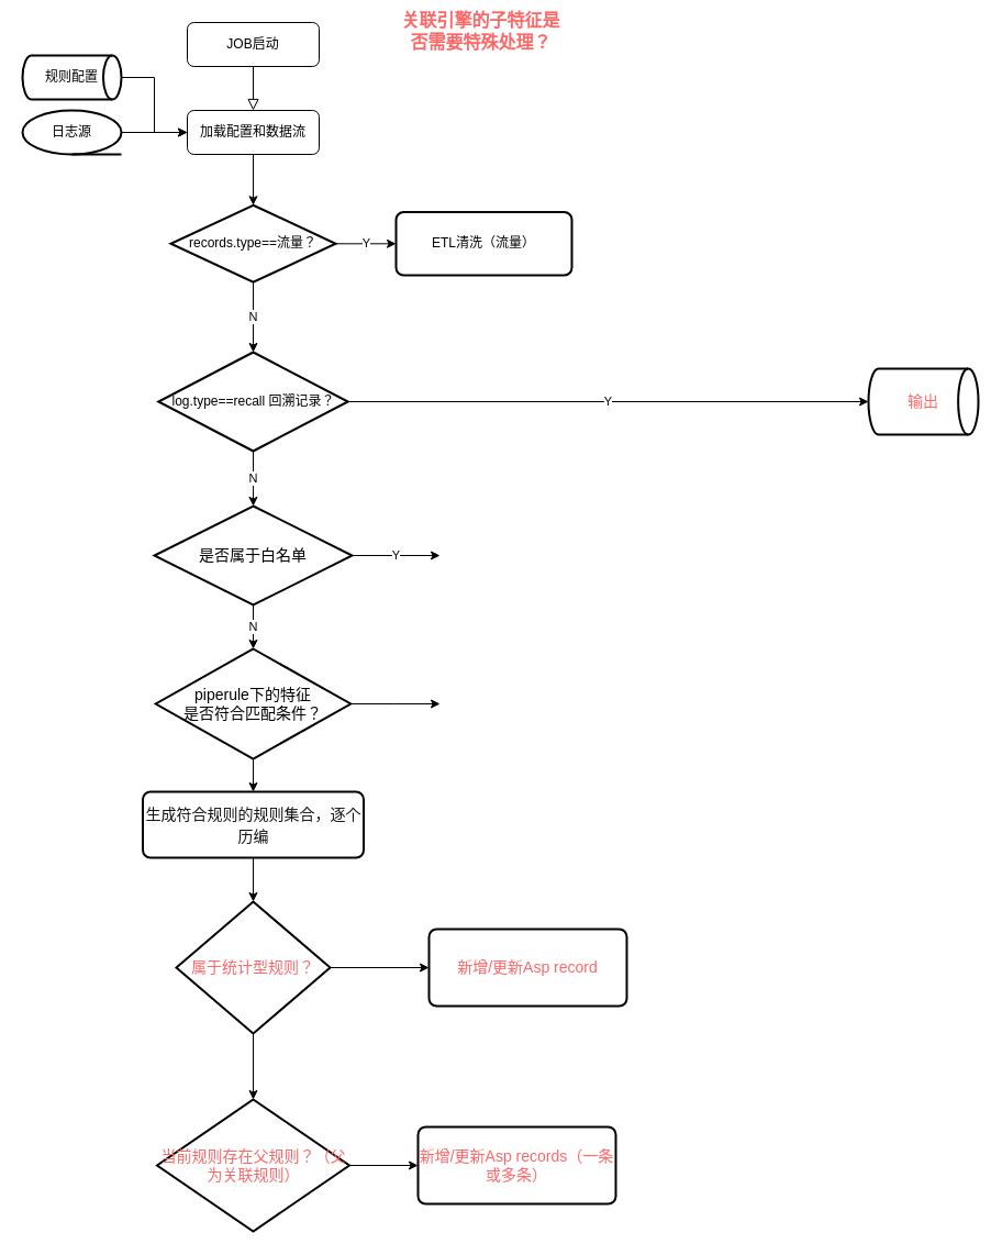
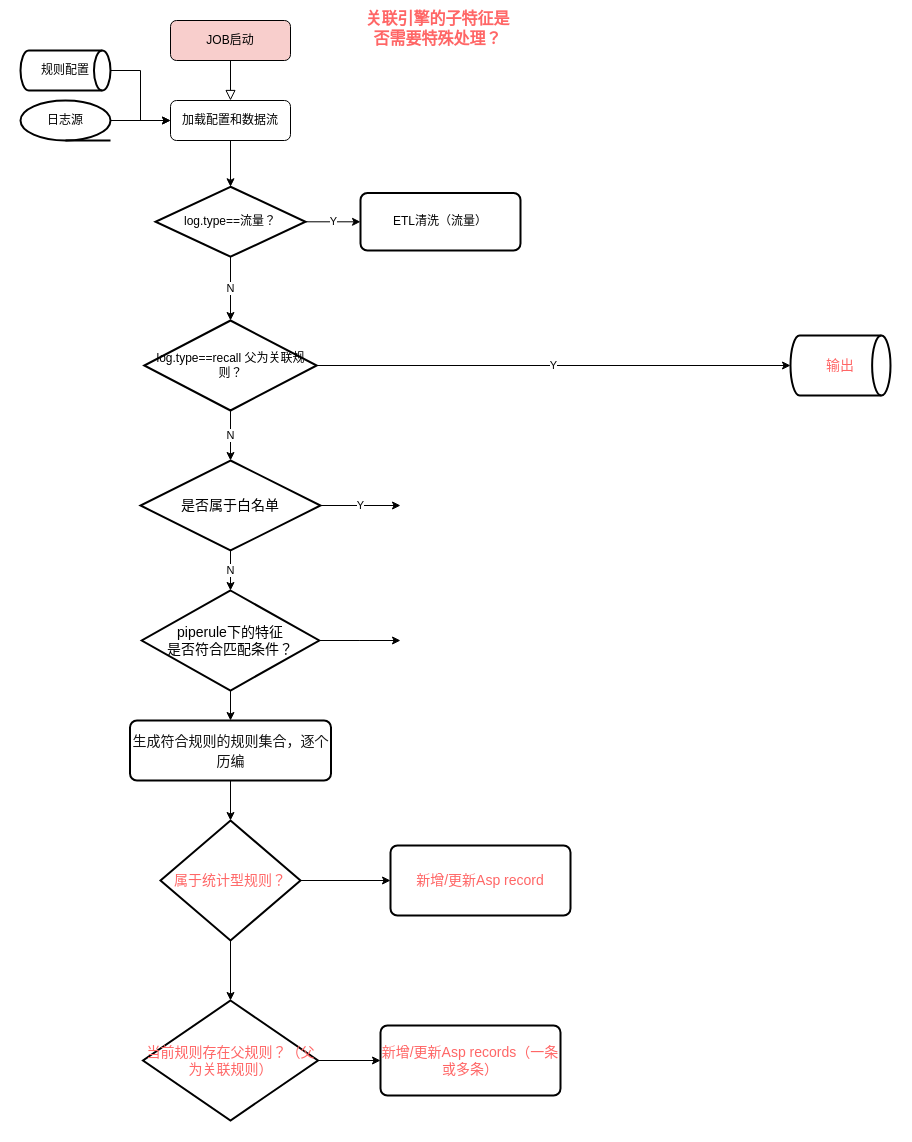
- <mxCell id="3" value="JOB启动" style="rounded=1;whiteSpace=wrap;html=1;fontSize=12;glass=0;strokeWidth=1;shadow=0;" parent="1" vertex="1"><mxGeometry x="170" y="20" width="120" height="40" as="geometry" /></mxCell>
+ <mxCell id="3" value="JOB启动" style="rounded=1;whiteSpace=wrap;html=1;fontSize=12;glass=0;strokeWidth=1;shadow=0;fillColor=#f8cecc;" parent="1" vertex="1"><mxGeometry x="170" y="20" width="120" height="40" as="geometry" /></mxCell>
- <mxCell id="12" value="records.type==流量？" style="strokeWidth=2;html=1;shape=mxgraph.flowchart.decision;whiteSpace=wrap;" vertex="1" parent="1"><mxGeometry x="155" y="186.25" width="150" height="70" as="geometry" /></mxCell>
+ <mxCell id="12" value="log.type==流量？" style="strokeWidth=2;html=1;shape=mxgraph.flowchart.decision;whiteSpace=wrap;" vertex="1" parent="1"><mxGeometry x="155" y="186.25" width="150" height="70" as="geometry" /></mxCell>
- <mxCell id="16" value="log.type==recall 回溯记录？" style="strokeWidth=2;html=1;shape=mxgraph.flowchart.decision;whiteSpace=wrap;" vertex="1" parent="1"><mxGeometry x="143.75" y="320" width="172.5" height="90" as="geometry" /></mxCell>
+ <mxCell id="16" value="log.type==recall 父为关联规则？" style="strokeWidth=2;html=1;shape=mxgraph.flowchart.decision;whiteSpace=wrap;" vertex="1" parent="1"><mxGeometry x="143.75" y="320" width="172.5" height="90" as="geometry" /></mxCell>
